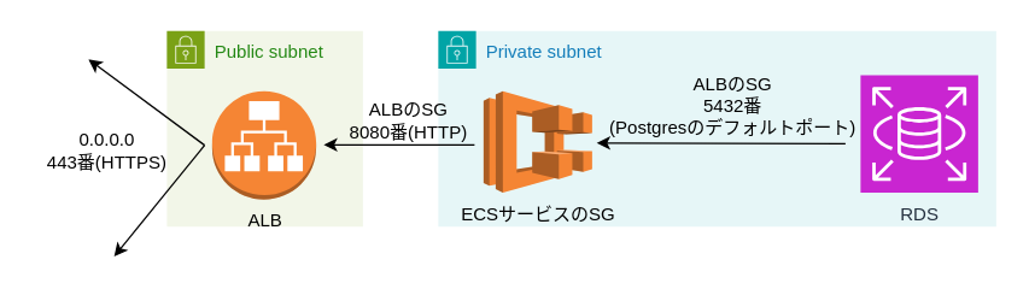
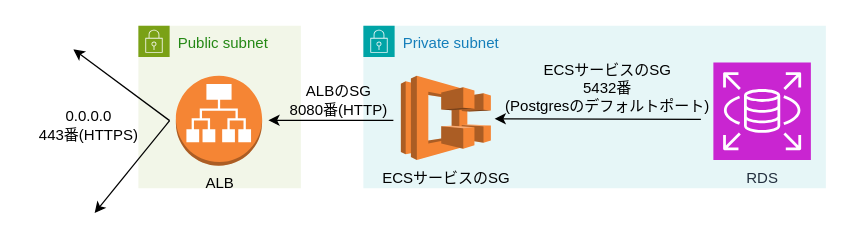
- <mxCell id="15" value="ALBのSG&lt;div&gt;5432番&lt;/div&gt;&lt;div&gt;(Postgresのデフォルトポート)&lt;/div&gt;" style="text;html=1;align=center;verticalAlign=middle;resizable=0;points=[];autosize=1;strokeColor=none;fillColor=none;" vertex="1" parent="4"><mxGeometry x="390" y="39.5" width="190" height="60" as="geometry" /></mxCell>
+ <mxCell id="15" value="ECSサービスのSG&lt;div&gt;5432番&lt;/div&gt;&lt;div&gt;(Postgresのデフォルトポート)&lt;/div&gt;" style="text;html=1;align=center;verticalAlign=middle;resizable=0;points=[];autosize=1;strokeColor=none;fillColor=none;" vertex="1" parent="4"><mxGeometry x="390" y="39.5" width="190" height="60" as="geometry" /></mxCell>
